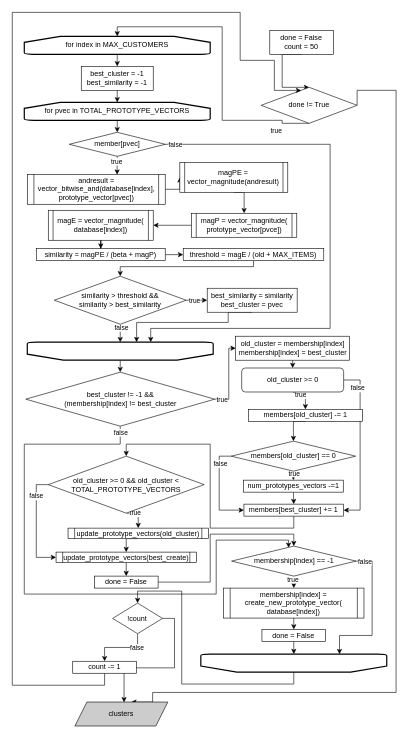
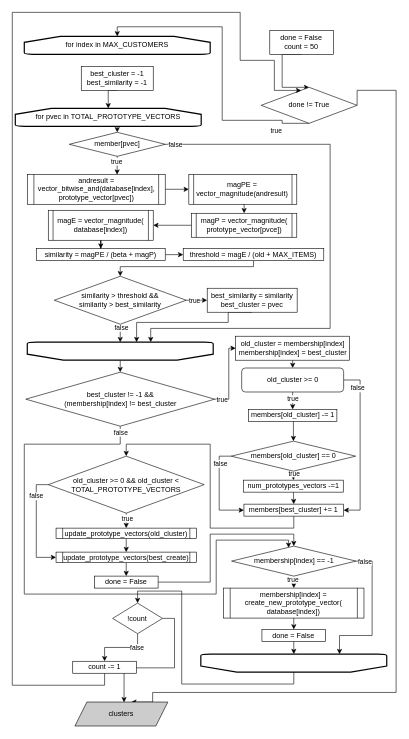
- <mxCell id="8" style="edgeStyle=orthogonalEdgeStyle;rounded=0;orthogonalLoop=1;jettySize=auto;html=1;exitX=0.5;exitY=1;exitDx=0;exitDy=0;exitPerimeter=0;entryX=0.5;entryY=0;entryDx=0;entryDy=0;" edge="1" parent="1" source="9" target="13"><mxGeometry relative="1" as="geometry" /></mxCell>
- <mxCell id="15" value="for&amp;nbsp;pvec&lt;span style=&quot;background-color: initial;&quot;&gt;&amp;nbsp;in&amp;nbsp;TOTAL_PROTOTYPE_VECTORS&lt;/span&gt;" style="strokeWidth=2;html=1;shape=mxgraph.flowchart.loop_limit;whiteSpace=wrap;" vertex="1" parent="1"><mxGeometry x="40" y="170" width="310" height="30" as="geometry" /></mxCell>
+ <mxCell id="15" value="for&amp;nbsp;pvec&lt;span style=&quot;background-color: initial;&quot;&gt;&amp;nbsp;in&amp;nbsp;TOTAL_PROTOTYPE_VECTORS&lt;/span&gt;" style="strokeWidth=2;html=1;shape=mxgraph.flowchart.loop_limit;whiteSpace=wrap;" vertex="1" parent="1"><mxGeometry x="25" y="180" width="310" height="30" as="geometry" /></mxCell>
- <mxCell id="24" value="magPE = vector_magnitude(andresult)" style="shape=process;whiteSpace=wrap;html=1;backgroundOutline=1;size=0.046;" vertex="1" parent="1"><mxGeometry x="299.38" y="270" width="180" height="50" as="geometry" /></mxCell>
+ <mxCell id="24" value="magPE = vector_magnitude(andresult)" style="shape=process;whiteSpace=wrap;html=1;backgroundOutline=1;size=0.046;" vertex="1" parent="1"><mxGeometry x="314.38" y="290" width="180" height="50" as="geometry" /></mxCell>
- <mxCell id="56" value="members[old_cluster] -= 1" style="rounded=0;whiteSpace=wrap;html=1;" vertex="1" parent="1"><mxGeometry x="413.75" y="682" width="190" height="20" as="geometry" /></mxCell>
+ <mxCell id="56" value="members[old_cluster] -= 1" style="rounded=0;whiteSpace=wrap;html=1;" vertex="1" parent="1"><mxGeometry x="413.75" y="682" width="147.5" height="20" as="geometry" /></mxCell>
- <mxCell id="72" value="update_prototype_vectors(old_cluster)" style="shape=process;whiteSpace=wrap;html=1;backgroundOutline=1;size=0.046;" vertex="1" parent="1"><mxGeometry x="112.97" y="880" width="234.06" height="17.5" as="geometry" /></mxCell>
+ <mxCell id="72" value="update_prototype_vectors(old_cluster)" style="shape=process;whiteSpace=wrap;html=1;backgroundOutline=1;size=0.046;" vertex="1" parent="1"><mxGeometry x="92.97" y="880" width="234.06" height="17.5" as="geometry" /></mxCell>
